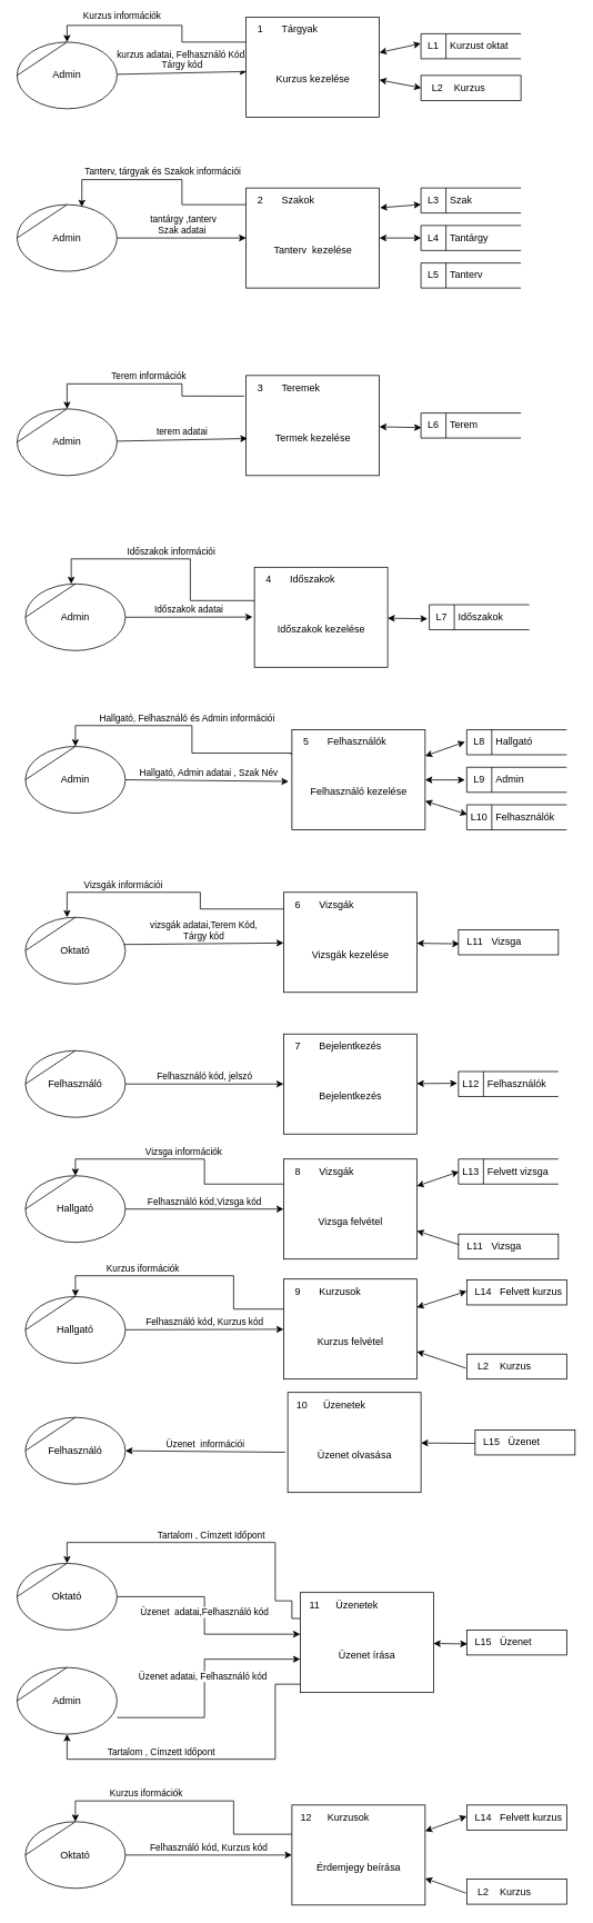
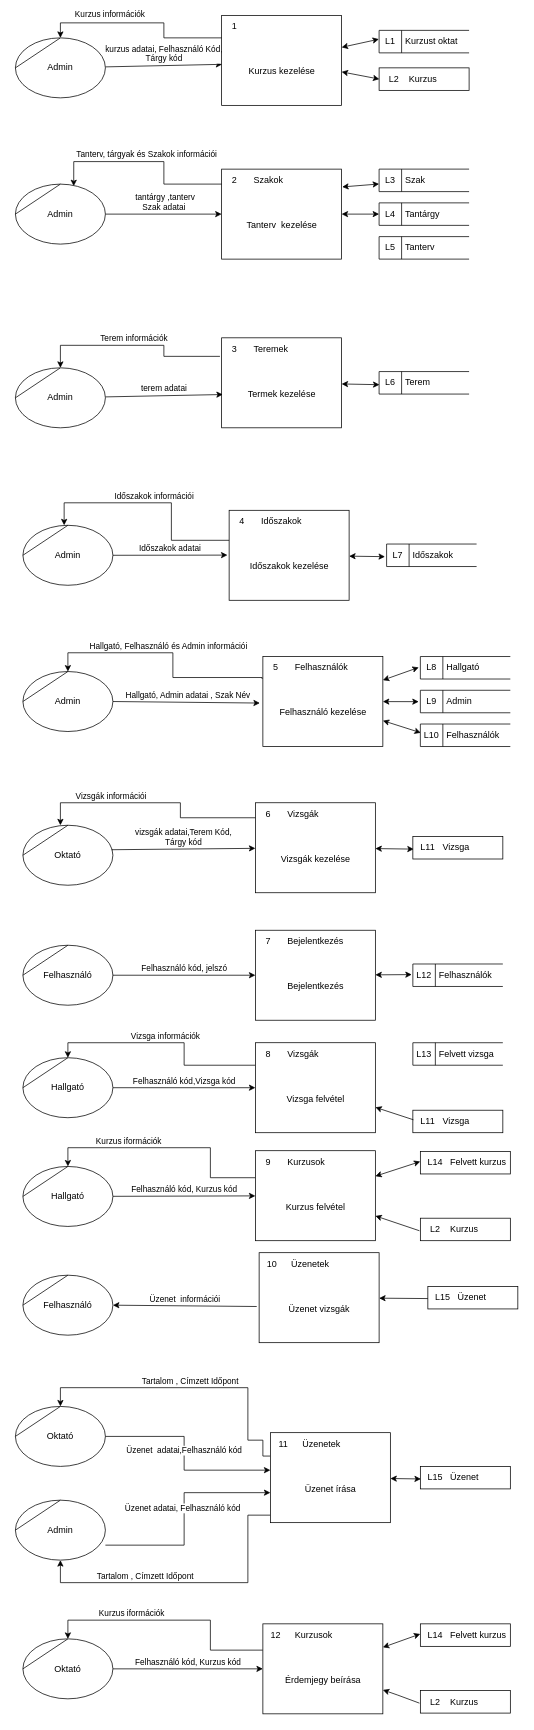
- <mxCell id="30" value="Tárgyak" style="text;html=1;strokeColor=none;fillColor=none;align=left;verticalAlign=middle;whiteSpace=wrap;rounded=0;movable=0;resizable=0;connectable=0;allowArrows=0;rotatable=0;cloneable=0;deletable=0;spacingLeft=6;autosize=1;resizeWidth=0;" parent="28" vertex="1"><mxGeometry x="35" width="70" height="30" as="geometry" /></mxCell>
- <mxCell id="49" value="" style="endArrow=classic;startArrow=classic;html=1;rounded=0;verticalAlign=bottom;entryX=0.004;entryY=0.506;entryDx=0;entryDy=0;entryPerimeter=0;" parent="1" source="128" target="110" edge="1"><mxGeometry width="50" height="50" relative="1" as="geometry"><mxPoint x="500" y="1422.52" as="sourcePoint" /><mxPoint x="571.8" y="1423.74" as="targetPoint" /></mxGeometry></mxCell>
- <mxCell id="58" value="Üzenet olvasása" style="html=1;dashed=0;whitespace=wrap;shape=mxgraph.dfd.process2;align=center;container=1;collapsible=0;spacingTop=30;" parent="1" vertex="1"><mxGeometry x="345" y="1670" width="160" height="120" as="geometry" /></mxCell>
+ <mxCell id="58" value="Üzenet vizsgák" style="html=1;dashed=0;whitespace=wrap;shape=mxgraph.dfd.process2;align=center;container=1;collapsible=0;spacingTop=30;" parent="1" vertex="1"><mxGeometry x="345" y="1670" width="160" height="120" as="geometry" /></mxCell>
